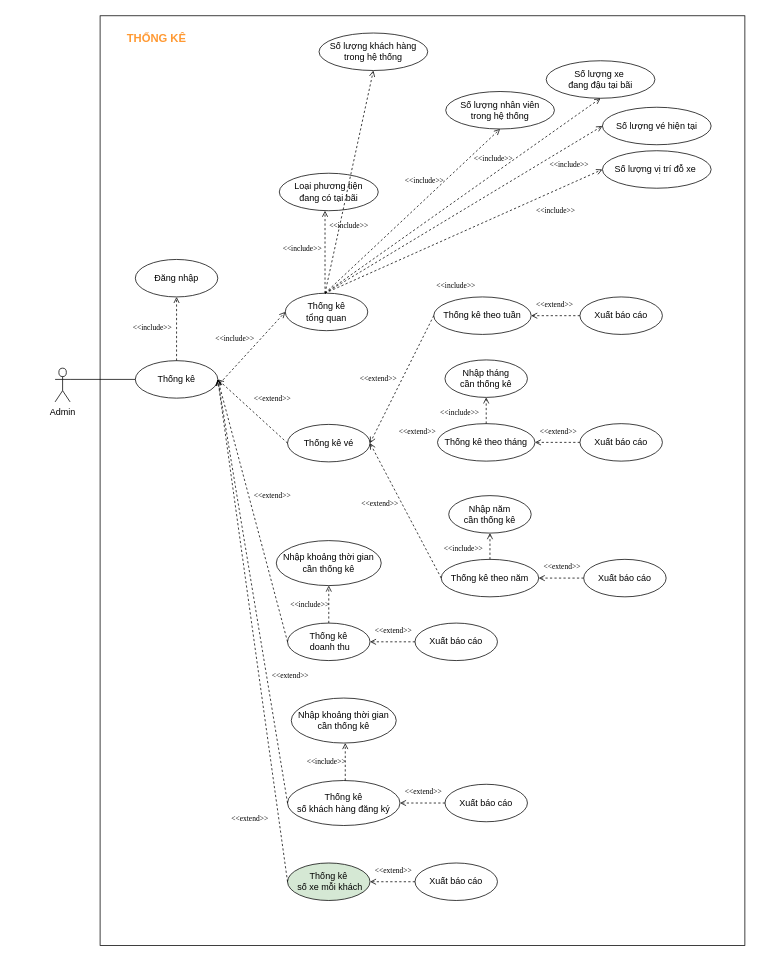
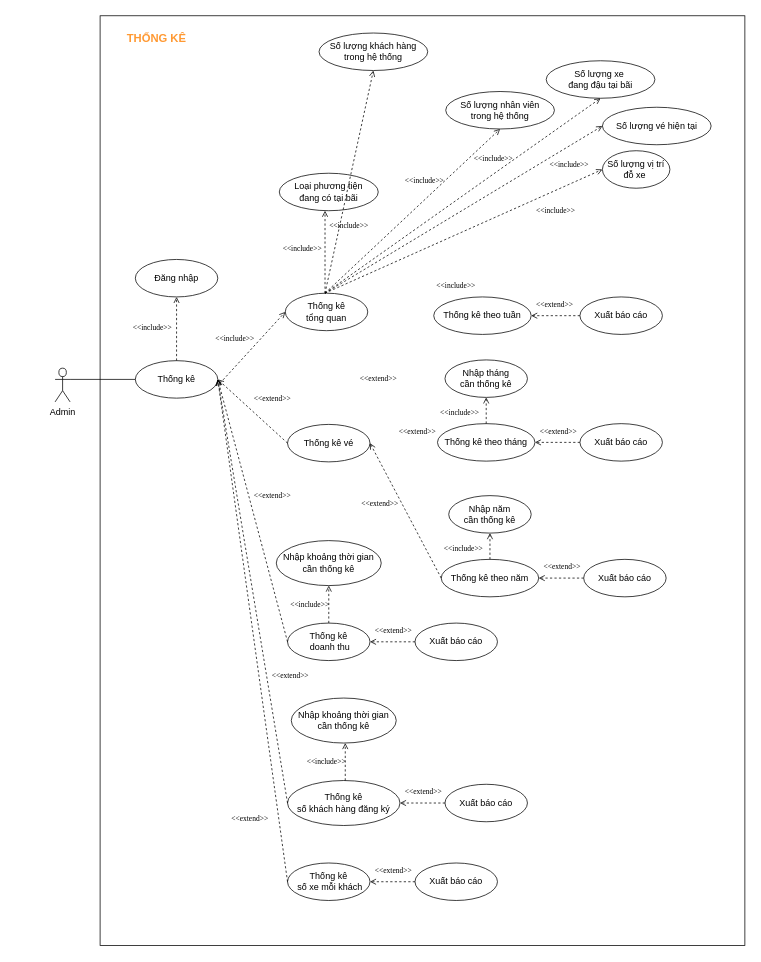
- <mxCell id="68" value="Số lượng vị trí đỗ xe&amp;nbsp;" style="ellipse;whiteSpace=wrap;html=1;" vertex="1" parent="1"><mxGeometry x="803" y="200" width="145" height="50" as="geometry" /></mxCell>
+ <mxCell id="68" value="Số lượng vị trí đỗ xe&amp;nbsp;" style="ellipse;whiteSpace=wrap;html=1;" vertex="1" parent="1"><mxGeometry x="803" y="200" width="90" height="50" as="geometry" /></mxCell>
- <mxCell id="15" value="" style="endArrow=open;html=1;dashed=1;endFill=0;exitX=0;exitY=0.5;exitDx=0;exitDy=0;entryX=1;entryY=0.5;entryDx=0;entryDy=0;" parent="1" source="12" target="9" edge="1"><mxGeometry width="50" height="50" relative="1" as="geometry"><mxPoint x="503" y="542.58" as="sourcePoint" /><mxPoint x="443" y="508" as="targetPoint" /></mxGeometry></mxCell>
- <mxCell id="46" value="Thống kê&lt;br&gt;&amp;nbsp;số xe mỗi khách" style="ellipse;whiteSpace=wrap;html=1;fillColor=#d5e8d4;" vertex="1" parent="1"><mxGeometry x="383" y="1150" width="110" height="50" as="geometry" /></mxCell>
+ <mxCell id="46" value="Thống kê&lt;br&gt;&amp;nbsp;số xe mỗi khách" style="ellipse;whiteSpace=wrap;html=1;" vertex="1" parent="1"><mxGeometry x="383" y="1150" width="110" height="50" as="geometry" /></mxCell>
